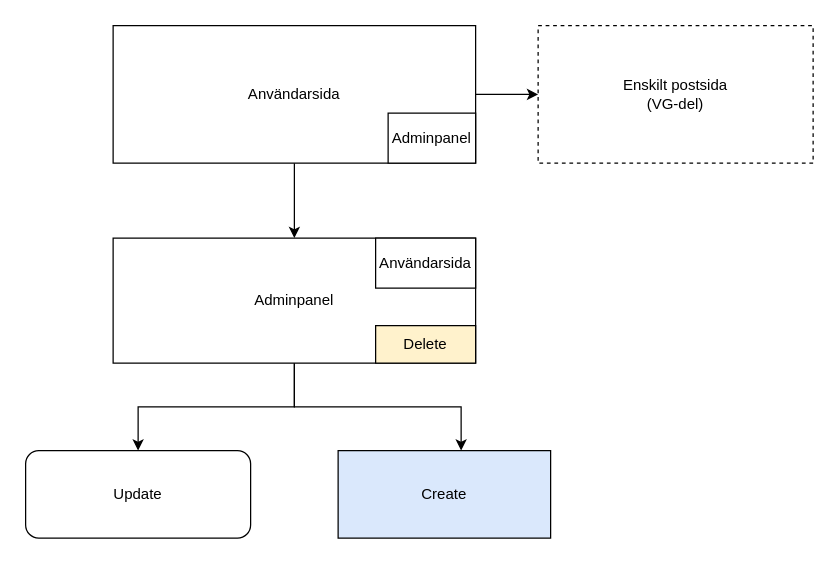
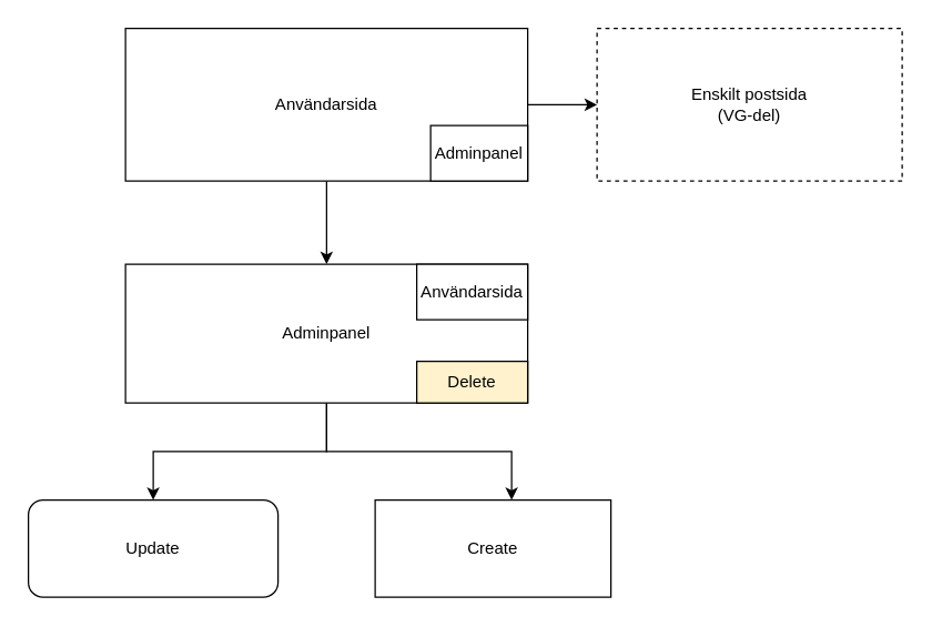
- <mxCell id="10" value="Create" style="rounded=0;whiteSpace=wrap;html=1;fillColor=#dae8fc;" vertex="1" parent="1"><mxGeometry x="270" y="360" width="170" height="70" as="geometry" /></mxCell>
+ <mxCell id="10" value="Create" style="rounded=0;whiteSpace=wrap;html=1;" vertex="1" parent="1"><mxGeometry x="270" y="360" width="170" height="70" as="geometry" /></mxCell>
